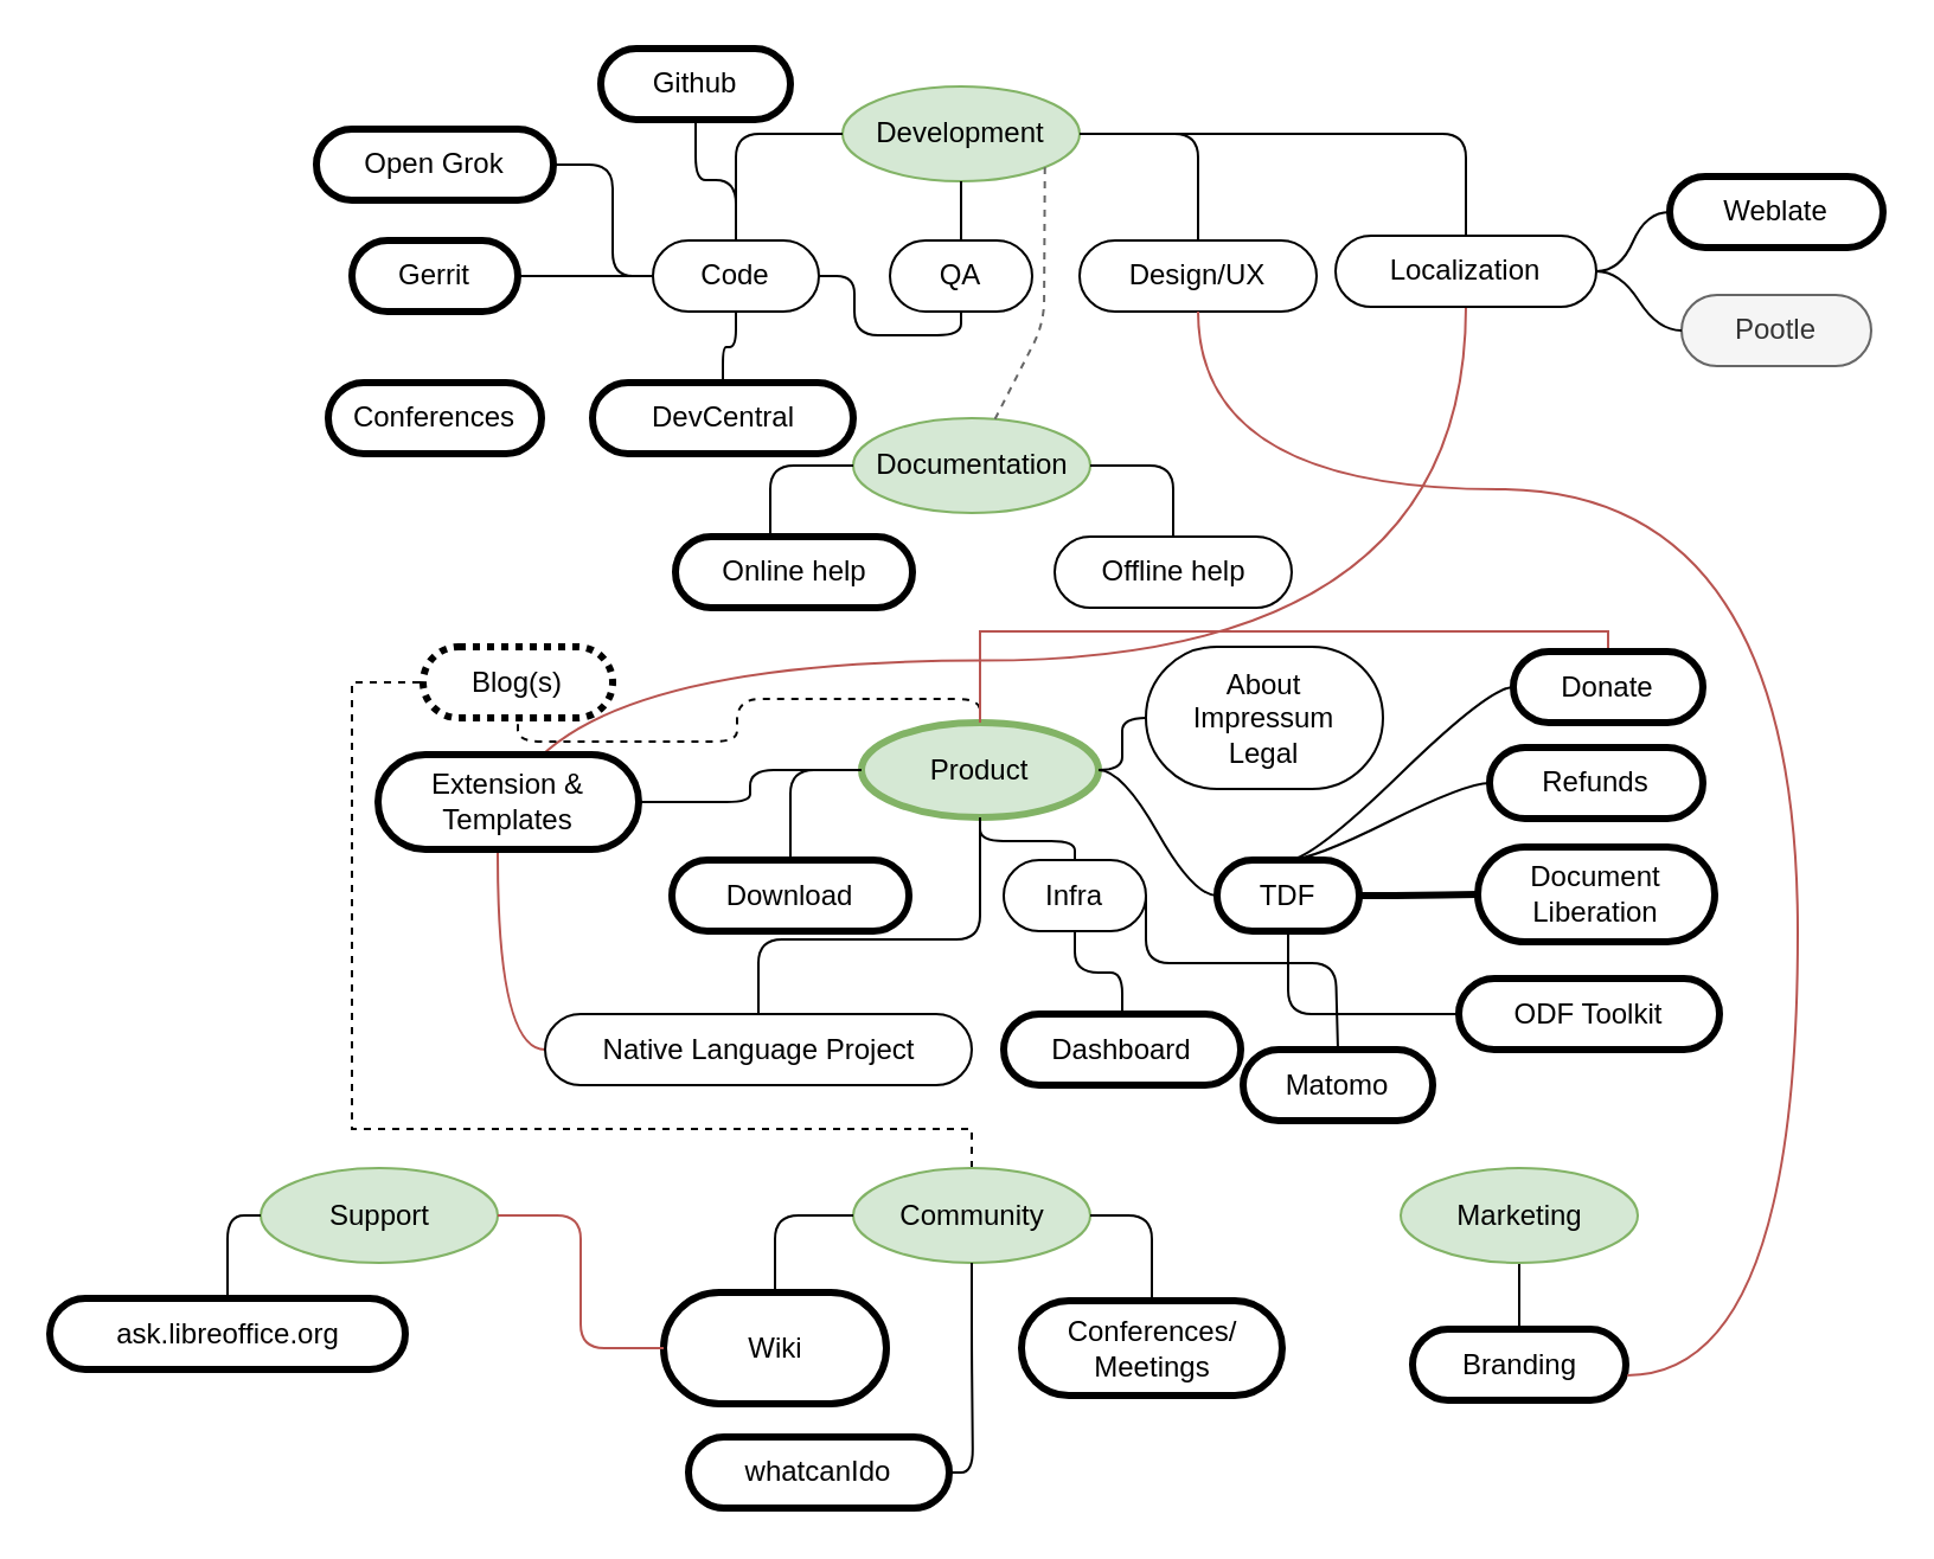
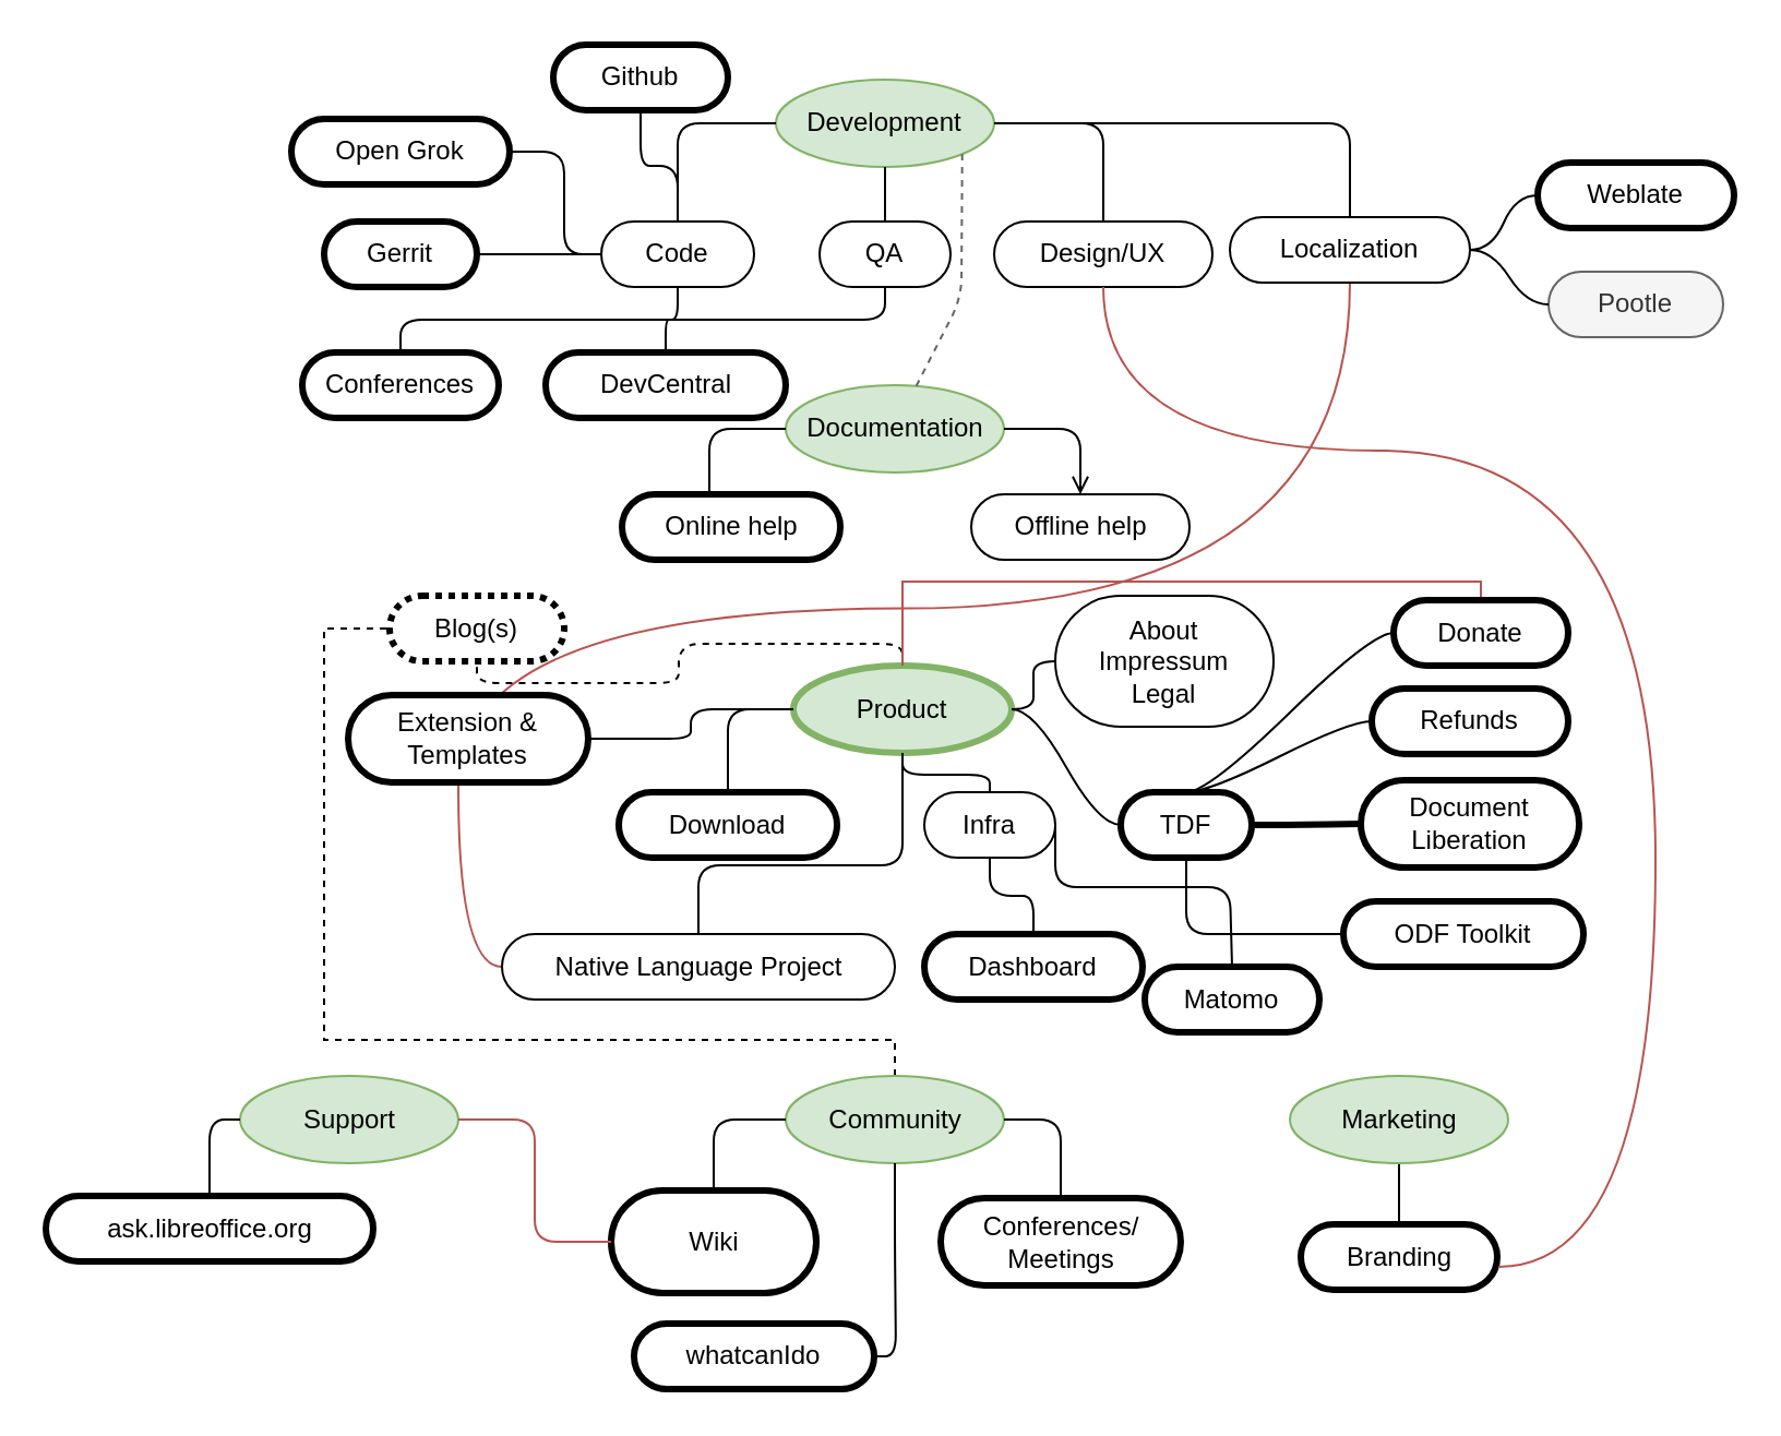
- <mxCell id="48" value="" style="edgeStyle=orthogonalEdgeStyle;startArrow=none;endArrow=none;segment=10;exitX=0.5;exitY=1;exitDx=0;exitDy=0;" parent="1" source="5" target="3" edge="1"><mxGeometry relative="1" as="geometry"><mxPoint x="107" y="190" as="sourcePoint" /></mxGeometry></mxCell>
+ <mxCell id="48" value="" style="edgeStyle=orthogonalEdgeStyle;startArrow=none;endArrow=none;segment=10;exitX=0.5;exitY=1;exitDx=0;exitDy=0;" parent="1" source="5" target="47" edge="1"><mxGeometry relative="1" as="geometry"><mxPoint x="107" y="190" as="sourcePoint" /></mxGeometry></mxCell>
- <mxCell id="11" value="" style="edgeStyle=orthogonalEdgeStyle;startArrow=none;endArrow=none;segment=10;exitX=1;exitY=0.5;exitDx=0;exitDy=0;entryX=0.5;entryY=0;entryDx=0;entryDy=0;" parent="1" source="9" target="10" edge="1"><mxGeometry relative="1" as="geometry"><mxPoint x="278.5" y="276" as="sourcePoint" /></mxGeometry></mxCell>
+ <mxCell id="11" value="" style="edgeStyle=orthogonalEdgeStyle;startArrow=none;endArrow=open;segment=10;exitX=1;exitY=0.5;exitDx=0;exitDy=0;entryX=0.5;entryY=0;entryDx=0;entryDy=0;" parent="1" source="9" target="10" edge="1"><mxGeometry relative="1" as="geometry"><mxPoint x="278.5" y="276" as="sourcePoint" /></mxGeometry></mxCell>
